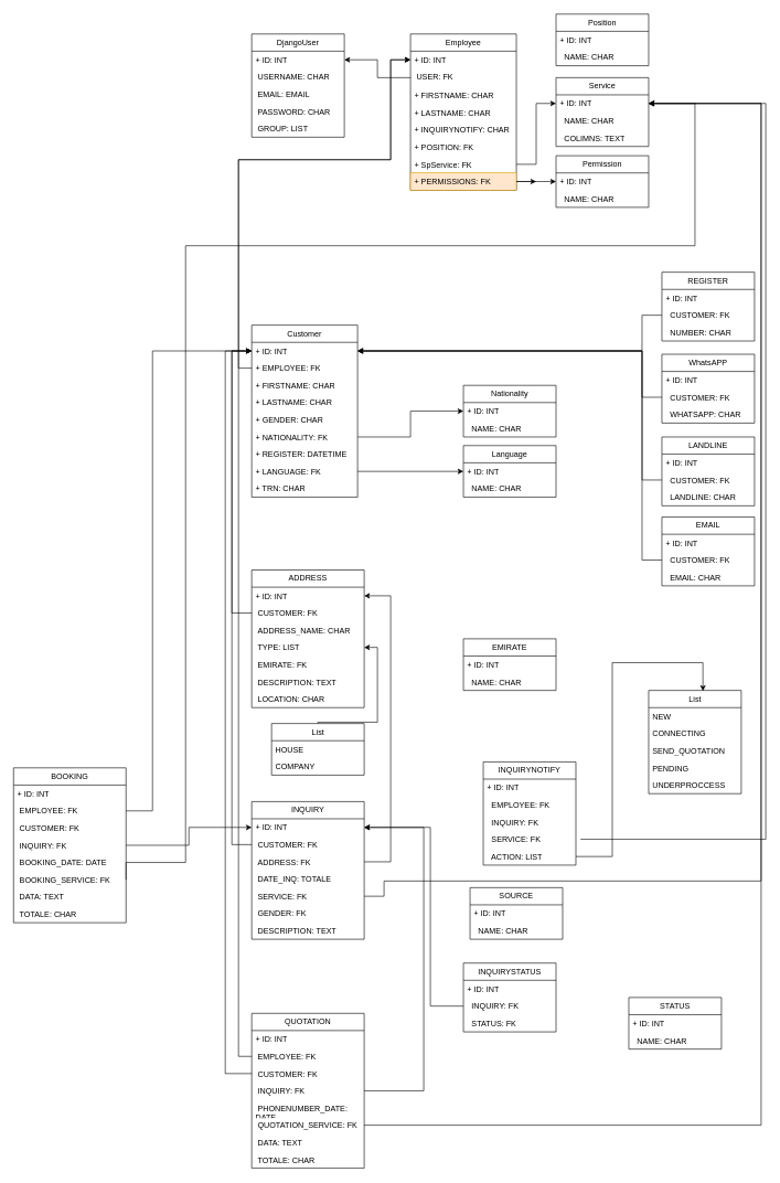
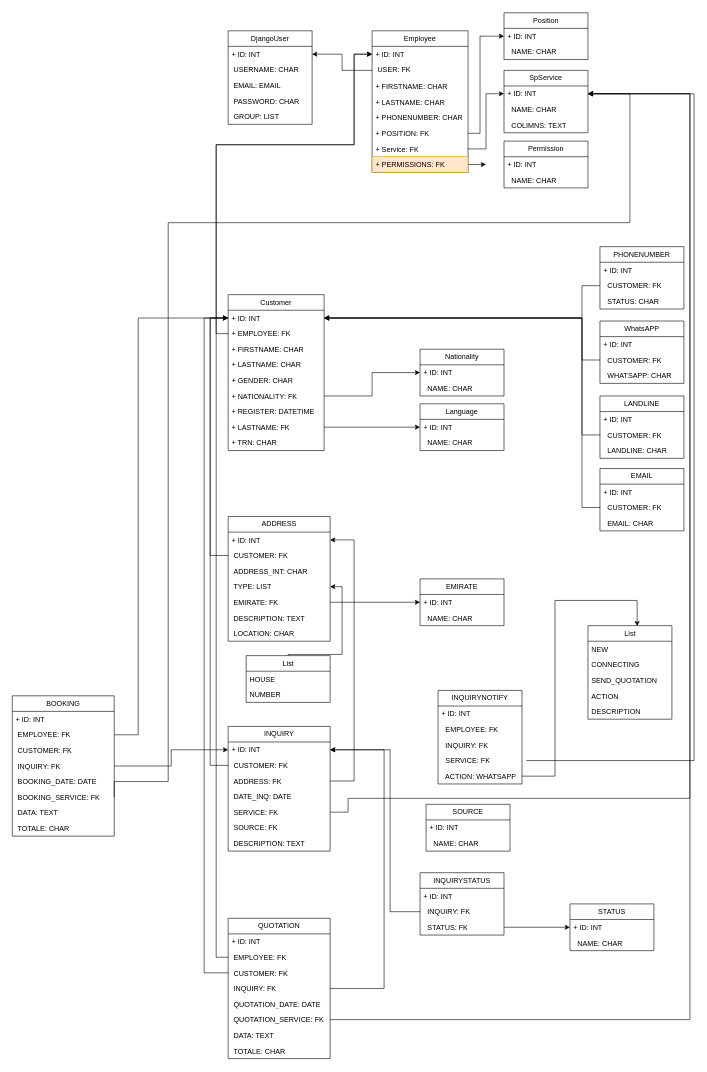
- <mxCell id="23" value="Service" style="swimlane;fontStyle=0;childLayout=stackLayout;horizontal=1;startSize=26;fillColor=none;horizontalStack=0;resizeParent=1;resizeParentMax=0;resizeLast=0;collapsible=1;marginBottom=0;whiteSpace=wrap;html=1;" vertex="1" parent="1"><mxGeometry x="840" y="116" width="140" height="104" as="geometry" /></mxCell>
+ <mxCell id="23" value="SpService" style="swimlane;fontStyle=0;childLayout=stackLayout;horizontal=1;startSize=26;fillColor=none;horizontalStack=0;resizeParent=1;resizeParentMax=0;resizeLast=0;collapsible=1;marginBottom=0;whiteSpace=wrap;html=1;" vertex="1" parent="1"><mxGeometry x="840" y="116" width="140" height="104" as="geometry" /></mxCell>
- <mxCell id="13" value="+ INQUIRYNOTIFY: CHAR" style="text;strokeColor=none;fillColor=none;align=left;verticalAlign=top;spacingLeft=4;spacingRight=4;overflow=hidden;rotatable=0;points=[[0,0.5],[1,0.5]];portConstraint=eastwest;whiteSpace=wrap;html=1;" vertex="1" parent="8"><mxGeometry y="132" width="160" height="26" as="geometry" /></mxCell>
+ <mxCell id="13" value="+ PHONENUMBER: CHAR" style="text;strokeColor=none;fillColor=none;align=left;verticalAlign=top;spacingLeft=4;spacingRight=4;overflow=hidden;rotatable=0;points=[[0,0.5],[1,0.5]];portConstraint=eastwest;whiteSpace=wrap;html=1;" vertex="1" parent="8"><mxGeometry y="132" width="160" height="26" as="geometry" /></mxCell>
+ <mxCell id="22" style="edgeStyle=orthogonalEdgeStyle;rounded=0;orthogonalLoop=1;jettySize=auto;html=1;exitX=1;exitY=0.5;exitDx=0;exitDy=0;entryX=0;entryY=0.5;entryDx=0;entryDy=0;" edge="1" parent="1" source="14" target="19"><mxGeometry relative="1" as="geometry"><Array as="points"><mxPoint x="800" y="221" /><mxPoint x="800" y="59" /></Array></mxGeometry></mxCell>
- <mxCell id="15" value="+ SpService: FK" style="text;strokeColor=none;fillColor=none;align=left;verticalAlign=top;spacingLeft=4;spacingRight=4;overflow=hidden;rotatable=0;points=[[0,0.5],[1,0.5]];portConstraint=eastwest;whiteSpace=wrap;html=1;" vertex="1" parent="8"><mxGeometry y="184" width="160" height="26" as="geometry" /></mxCell>
+ <mxCell id="15" value="+ Service: FK" style="text;strokeColor=none;fillColor=none;align=left;verticalAlign=top;spacingLeft=4;spacingRight=4;overflow=hidden;rotatable=0;points=[[0,0.5],[1,0.5]];portConstraint=eastwest;whiteSpace=wrap;html=1;" vertex="1" parent="8"><mxGeometry y="184" width="160" height="26" as="geometry" /></mxCell>
- <mxCell id="31" style="edgeStyle=orthogonalEdgeStyle;rounded=0;orthogonalLoop=1;jettySize=auto;html=1;exitX=1;exitY=0.5;exitDx=0;exitDy=0;entryX=0;entryY=0.5;entryDx=0;entryDy=0;" edge="1" parent="1" source="17" target="28"><mxGeometry relative="1" as="geometry"><Array as="points"><mxPoint x="810" y="273" /><mxPoint x="810" y="273" /></Array></mxGeometry></mxCell>
- <mxCell id="50" value="REGISTER" style="swimlane;fontStyle=0;childLayout=stackLayout;horizontal=1;startSize=26;fillColor=none;horizontalStack=0;resizeParent=1;resizeParentMax=0;resizeLast=0;collapsible=1;marginBottom=0;whiteSpace=wrap;html=1;" vertex="1" parent="1"><mxGeometry x="1000" y="410" width="140" height="104" as="geometry" /></mxCell>
+ <mxCell id="50" value="PHONENUMBER" style="swimlane;fontStyle=0;childLayout=stackLayout;horizontal=1;startSize=26;fillColor=none;horizontalStack=0;resizeParent=1;resizeParentMax=0;resizeLast=0;collapsible=1;marginBottom=0;whiteSpace=wrap;html=1;" vertex="1" parent="1"><mxGeometry x="1000" y="410" width="140" height="104" as="geometry" /></mxCell>
- <mxCell id="53" value="&amp;nbsp; NUMBER: CHAR" style="text;strokeColor=none;fillColor=none;align=left;verticalAlign=top;spacingLeft=4;spacingRight=4;overflow=hidden;rotatable=0;points=[[0,0.5],[1,0.5]];portConstraint=eastwest;whiteSpace=wrap;html=1;" vertex="1" parent="50"><mxGeometry y="78" width="140" height="26" as="geometry" /></mxCell>
+ <mxCell id="53" value="&amp;nbsp; STATUS: CHAR" style="text;strokeColor=none;fillColor=none;align=left;verticalAlign=top;spacingLeft=4;spacingRight=4;overflow=hidden;rotatable=0;points=[[0,0.5],[1,0.5]];portConstraint=eastwest;whiteSpace=wrap;html=1;" vertex="1" parent="50"><mxGeometry y="78" width="140" height="26" as="geometry" /></mxCell>
- <mxCell id="40" value="+ LANGUAGE: FK" style="text;strokeColor=none;fillColor=none;align=left;verticalAlign=top;spacingLeft=4;spacingRight=4;overflow=hidden;rotatable=0;points=[[0,0.5],[1,0.5]];portConstraint=eastwest;whiteSpace=wrap;html=1;" vertex="1" parent="32"><mxGeometry y="208" width="160" height="26" as="geometry" /></mxCell>
+ <mxCell id="40" value="+ LASTNAME: FK" style="text;strokeColor=none;fillColor=none;align=left;verticalAlign=top;spacingLeft=4;spacingRight=4;overflow=hidden;rotatable=0;points=[[0,0.5],[1,0.5]];portConstraint=eastwest;whiteSpace=wrap;html=1;" vertex="1" parent="32"><mxGeometry y="208" width="160" height="26" as="geometry" /></mxCell>
- <mxCell id="74" value="&amp;nbsp;ADDRESS_NAME: CHAR" style="text;strokeColor=none;fillColor=none;align=left;verticalAlign=top;spacingLeft=4;spacingRight=4;overflow=hidden;rotatable=0;points=[[0,0.5],[1,0.5]];portConstraint=eastwest;whiteSpace=wrap;html=1;" vertex="1" parent="71"><mxGeometry y="78" width="170" height="26" as="geometry" /></mxCell>
+ <mxCell id="74" value="&amp;nbsp;ADDRESS_INT: CHAR" style="text;strokeColor=none;fillColor=none;align=left;verticalAlign=top;spacingLeft=4;spacingRight=4;overflow=hidden;rotatable=0;points=[[0,0.5],[1,0.5]];portConstraint=eastwest;whiteSpace=wrap;html=1;" vertex="1" parent="71"><mxGeometry y="78" width="170" height="26" as="geometry" /></mxCell>
+ <mxCell id="86" style="edgeStyle=orthogonalEdgeStyle;rounded=0;orthogonalLoop=1;jettySize=auto;html=1;exitX=1;exitY=0.5;exitDx=0;exitDy=0;entryX=0;entryY=0.5;entryDx=0;entryDy=0;" edge="1" parent="1" source="76" target="83"><mxGeometry relative="1" as="geometry" /></mxCell>
- <mxCell id="82" value="COMPANY" style="text;strokeColor=none;fillColor=none;align=left;verticalAlign=top;spacingLeft=4;spacingRight=4;overflow=hidden;rotatable=0;points=[[0,0.5],[1,0.5]];portConstraint=eastwest;whiteSpace=wrap;html=1;" vertex="1" parent="80"><mxGeometry y="52" width="140" height="26" as="geometry" /></mxCell>
+ <mxCell id="82" value="NUMBER" style="text;strokeColor=none;fillColor=none;align=left;verticalAlign=top;spacingLeft=4;spacingRight=4;overflow=hidden;rotatable=0;points=[[0,0.5],[1,0.5]];portConstraint=eastwest;whiteSpace=wrap;html=1;" vertex="1" parent="80"><mxGeometry y="52" width="140" height="26" as="geometry" /></mxCell>
- <mxCell id="134" value="PENDING" style="text;strokeColor=none;fillColor=none;align=left;verticalAlign=top;spacingLeft=4;spacingRight=4;overflow=hidden;rotatable=0;points=[[0,0.5],[1,0.5]];portConstraint=eastwest;whiteSpace=wrap;html=1;" vertex="1" parent="130"><mxGeometry y="104" width="140" height="26" as="geometry" /></mxCell>
+ <mxCell id="134" value="ACTION" style="text;strokeColor=none;fillColor=none;align=left;verticalAlign=top;spacingLeft=4;spacingRight=4;overflow=hidden;rotatable=0;points=[[0,0.5],[1,0.5]];portConstraint=eastwest;whiteSpace=wrap;html=1;" vertex="1" parent="130"><mxGeometry y="104" width="140" height="26" as="geometry" /></mxCell>
- <mxCell id="135" value="UNDERPROCCESS" style="text;strokeColor=none;fillColor=none;align=left;verticalAlign=top;spacingLeft=4;spacingRight=4;overflow=hidden;rotatable=0;points=[[0,0.5],[1,0.5]];portConstraint=eastwest;whiteSpace=wrap;html=1;" vertex="1" parent="130"><mxGeometry y="130" width="140" height="26" as="geometry" /></mxCell>
+ <mxCell id="135" value="DESCRIPTION" style="text;strokeColor=none;fillColor=none;align=left;verticalAlign=top;spacingLeft=4;spacingRight=4;overflow=hidden;rotatable=0;points=[[0,0.5],[1,0.5]];portConstraint=eastwest;whiteSpace=wrap;html=1;" vertex="1" parent="130"><mxGeometry y="130" width="140" height="26" as="geometry" /></mxCell>
- <mxCell id="129" value="&amp;nbsp; ACTION: LIST" style="text;strokeColor=none;fillColor=none;align=left;verticalAlign=top;spacingLeft=4;spacingRight=4;overflow=hidden;rotatable=0;points=[[0,0.5],[1,0.5]];portConstraint=eastwest;whiteSpace=wrap;html=1;" vertex="1" parent="124"><mxGeometry y="130" width="140" height="26" as="geometry" /></mxCell>
+ <mxCell id="129" value="&amp;nbsp; ACTION: WHATSAPP" style="text;strokeColor=none;fillColor=none;align=left;verticalAlign=top;spacingLeft=4;spacingRight=4;overflow=hidden;rotatable=0;points=[[0,0.5],[1,0.5]];portConstraint=eastwest;whiteSpace=wrap;html=1;" vertex="1" parent="124"><mxGeometry y="130" width="140" height="26" as="geometry" /></mxCell>
- <mxCell id="92" value="&amp;nbsp;DATE_INQ: TOTALE" style="text;strokeColor=none;fillColor=none;align=left;verticalAlign=top;spacingLeft=4;spacingRight=4;overflow=hidden;rotatable=0;points=[[0,0.5],[1,0.5]];portConstraint=eastwest;whiteSpace=wrap;html=1;" vertex="1" parent="88"><mxGeometry y="104" width="170" height="26" as="geometry" /></mxCell>
+ <mxCell id="92" value="&amp;nbsp;DATE_INQ: DATE" style="text;strokeColor=none;fillColor=none;align=left;verticalAlign=top;spacingLeft=4;spacingRight=4;overflow=hidden;rotatable=0;points=[[0,0.5],[1,0.5]];portConstraint=eastwest;whiteSpace=wrap;html=1;" vertex="1" parent="88"><mxGeometry y="104" width="170" height="26" as="geometry" /></mxCell>
- <mxCell id="94" value="&amp;nbsp;GENDER: FK" style="text;strokeColor=none;fillColor=none;align=left;verticalAlign=top;spacingLeft=4;spacingRight=4;overflow=hidden;rotatable=0;points=[[0,0.5],[1,0.5]];portConstraint=eastwest;whiteSpace=wrap;html=1;" vertex="1" parent="88"><mxGeometry y="156" width="170" height="26" as="geometry" /></mxCell>
+ <mxCell id="94" value="&amp;nbsp;SOURCE: FK" style="text;strokeColor=none;fillColor=none;align=left;verticalAlign=top;spacingLeft=4;spacingRight=4;overflow=hidden;rotatable=0;points=[[0,0.5],[1,0.5]];portConstraint=eastwest;whiteSpace=wrap;html=1;" vertex="1" parent="88"><mxGeometry y="156" width="170" height="26" as="geometry" /></mxCell>
+ <mxCell id="110" style="edgeStyle=orthogonalEdgeStyle;rounded=0;orthogonalLoop=1;jettySize=auto;html=1;exitX=1;exitY=0.5;exitDx=0;exitDy=0;entryX=0;entryY=0.5;entryDx=0;entryDy=0;" edge="1" parent="1" source="105" target="107"><mxGeometry relative="1" as="geometry" /></mxCell>
- <mxCell id="116" value="&amp;nbsp;PHONENUMBER_DATE: DATE" style="text;strokeColor=none;fillColor=none;align=left;verticalAlign=top;spacingLeft=4;spacingRight=4;overflow=hidden;rotatable=0;points=[[0,0.5],[1,0.5]];portConstraint=eastwest;whiteSpace=wrap;html=1;" vertex="1" parent="111"><mxGeometry y="130" width="170" height="26" as="geometry" /></mxCell>
+ <mxCell id="116" value="&amp;nbsp;QUOTATION_DATE: DATE" style="text;strokeColor=none;fillColor=none;align=left;verticalAlign=top;spacingLeft=4;spacingRight=4;overflow=hidden;rotatable=0;points=[[0,0.5],[1,0.5]];portConstraint=eastwest;whiteSpace=wrap;html=1;" vertex="1" parent="111"><mxGeometry y="130" width="170" height="26" as="geometry" /></mxCell>
